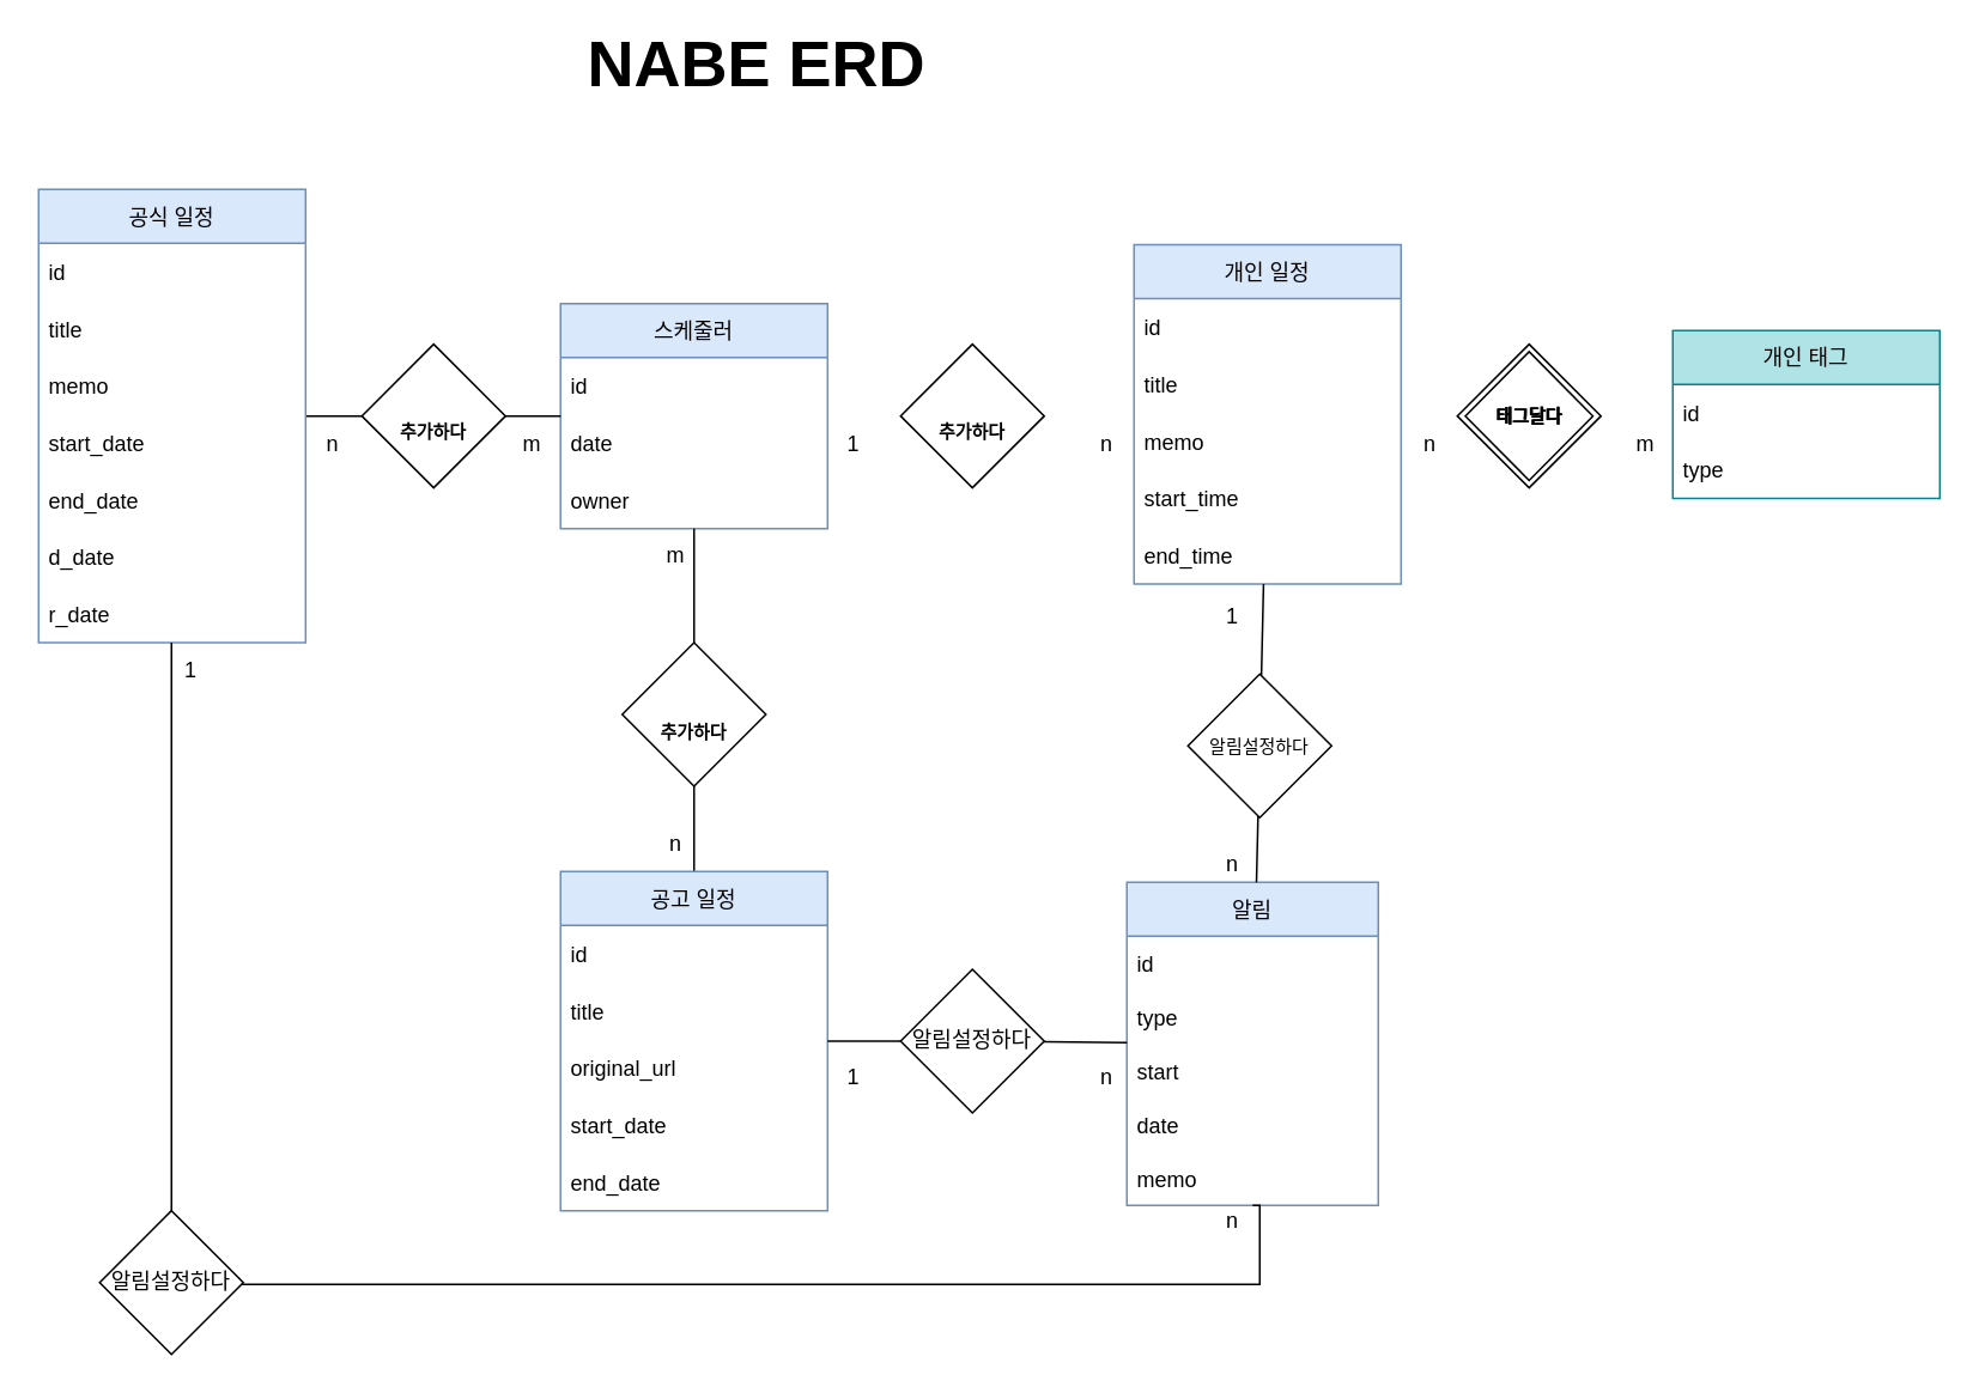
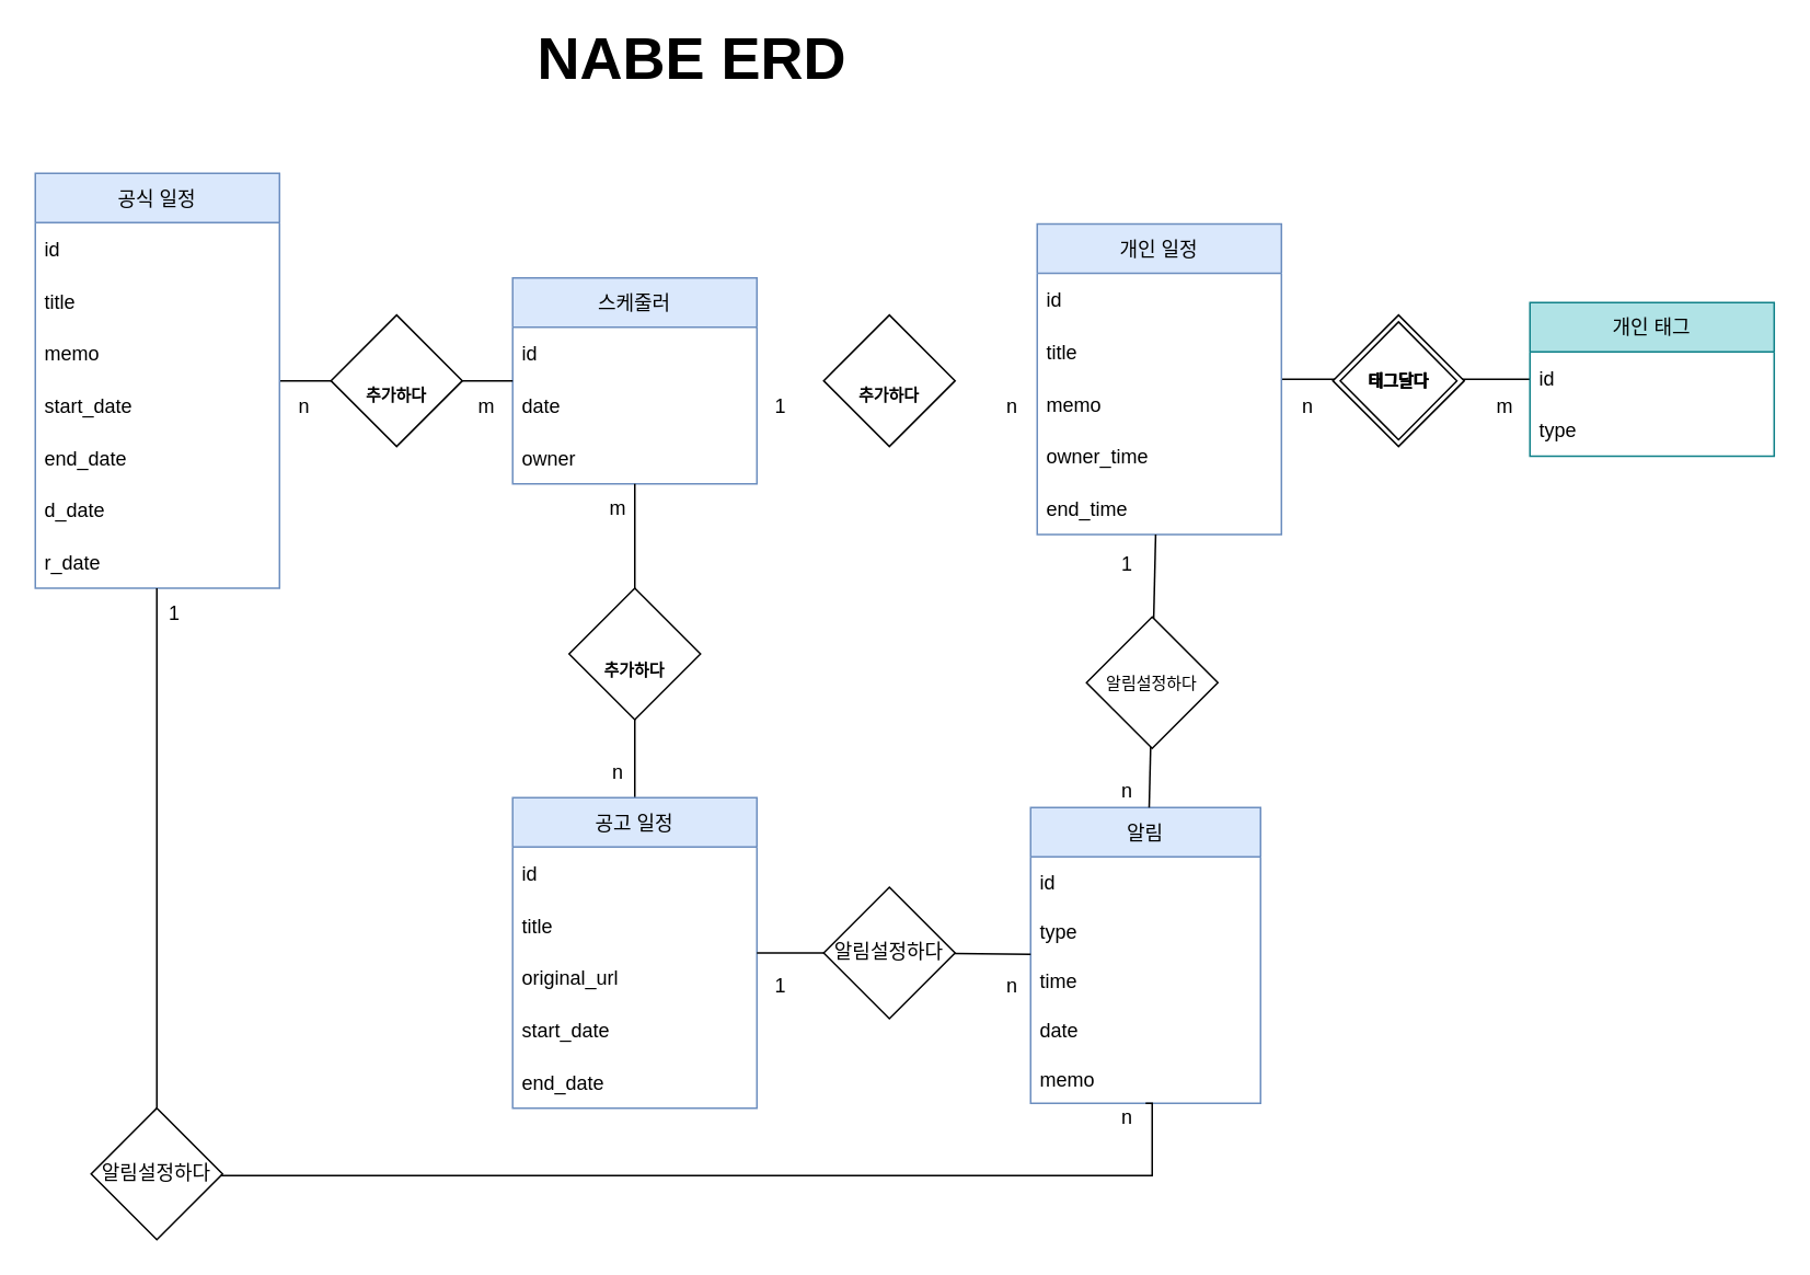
+ <mxCell id="8" style="edgeStyle=orthogonalEdgeStyle;rounded=0;orthogonalLoop=1;jettySize=auto;html=1;exitX=1;exitY=0.5;exitDx=0;exitDy=0;fontSize=10;endArrow=none;endFill=0;" parent="1" source="9" target="33" edge="1"><mxGeometry relative="1" as="geometry" /></mxCell>
- <mxCell id="13" value="start_time" style="text;strokeColor=none;fillColor=none;align=left;verticalAlign=middle;spacingLeft=4;spacingRight=4;overflow=hidden;points=[[0,0.5],[1,0.5]];portConstraint=eastwest;rotatable=0;" parent="9" vertex="1"><mxGeometry y="125.37" width="148.702" height="31.79" as="geometry" /></mxCell>
+ <mxCell id="13" value="owner_time" style="text;strokeColor=none;fillColor=none;align=left;verticalAlign=middle;spacingLeft=4;spacingRight=4;overflow=hidden;points=[[0,0.5],[1,0.5]];portConstraint=eastwest;rotatable=0;" parent="9" vertex="1"><mxGeometry y="125.37" width="148.702" height="31.79" as="geometry" /></mxCell>
- <mxCell id="41" value="start" style="text;strokeColor=none;fillColor=none;align=left;verticalAlign=middle;spacingLeft=4;spacingRight=4;overflow=hidden;points=[[0,0.5],[1,0.5]];portConstraint=eastwest;rotatable=0;" parent="38" vertex="1"><mxGeometry y="90" width="140" height="30" as="geometry" /></mxCell>
+ <mxCell id="41" value="time" style="text;strokeColor=none;fillColor=none;align=left;verticalAlign=middle;spacingLeft=4;spacingRight=4;overflow=hidden;points=[[0,0.5],[1,0.5]];portConstraint=eastwest;rotatable=0;" parent="38" vertex="1"><mxGeometry y="90" width="140" height="30" as="geometry" /></mxCell>
